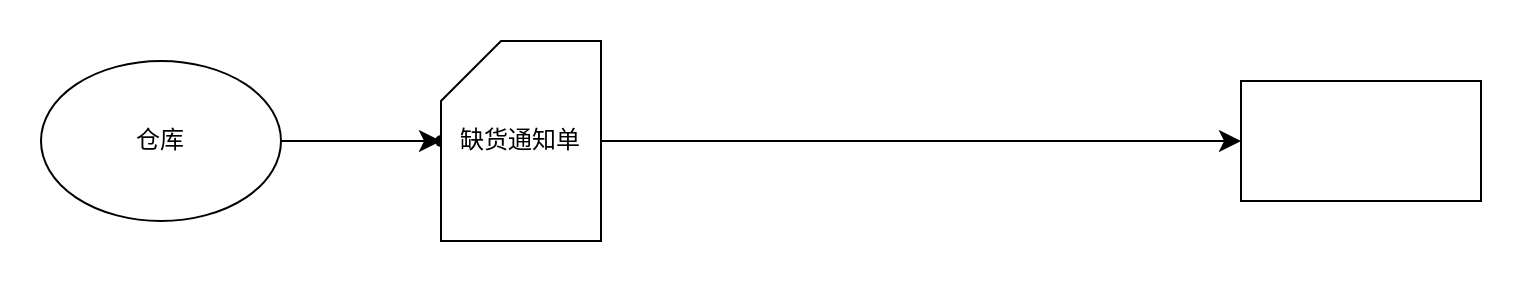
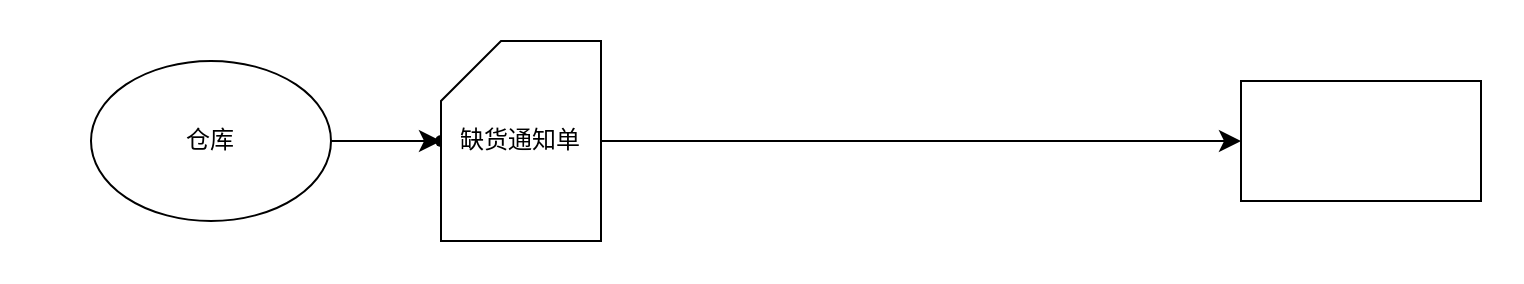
- <mxCell id="3" value="仓库" style="ellipse;whiteSpace=wrap;html=1;" vertex="1" parent="1"><mxGeometry x="20" y="30" width="120" height="80" as="geometry" /></mxCell>
+ <mxCell id="3" value="仓库" style="ellipse;whiteSpace=wrap;html=1;" vertex="1" parent="1"><mxGeometry x="45" y="30" width="120" height="80" as="geometry" /></mxCell>
